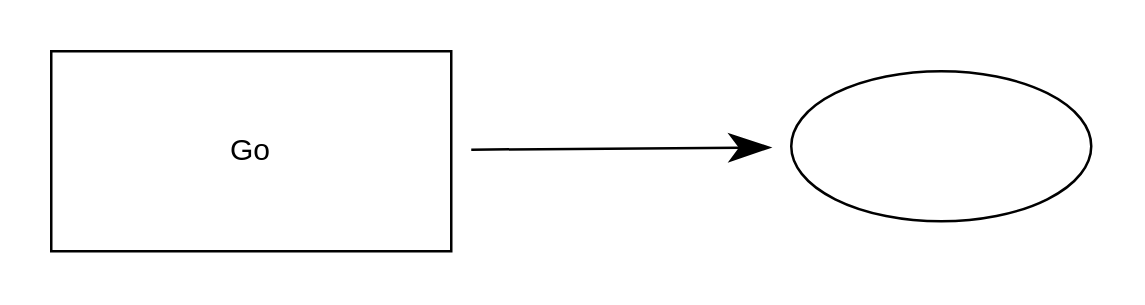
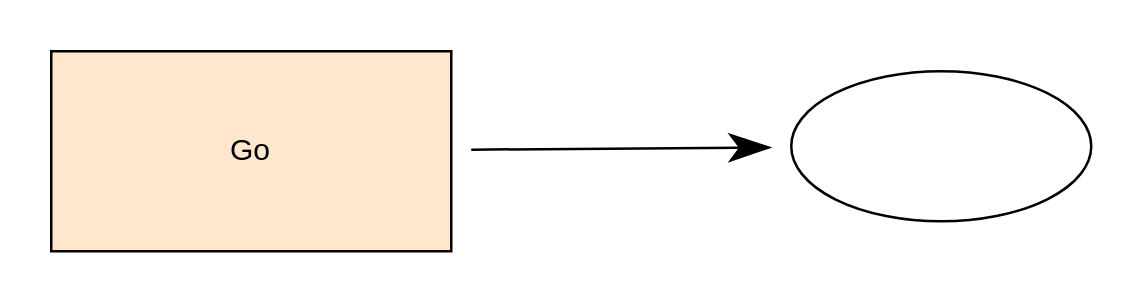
- <mxCell id="3" value="Go&lt;br&gt;" style="rounded=0;whiteSpace=wrap;html=1;hachureGap=4;" parent="1" vertex="1"><mxGeometry x="20" y="20" width="160" height="80" as="geometry" /></mxCell>
+ <mxCell id="3" value="Go&lt;br&gt;" style="rounded=0;whiteSpace=wrap;html=1;hachureGap=4;fillColor=#ffe6cc;" parent="1" vertex="1"><mxGeometry x="20" y="20" width="160" height="80" as="geometry" /></mxCell>
